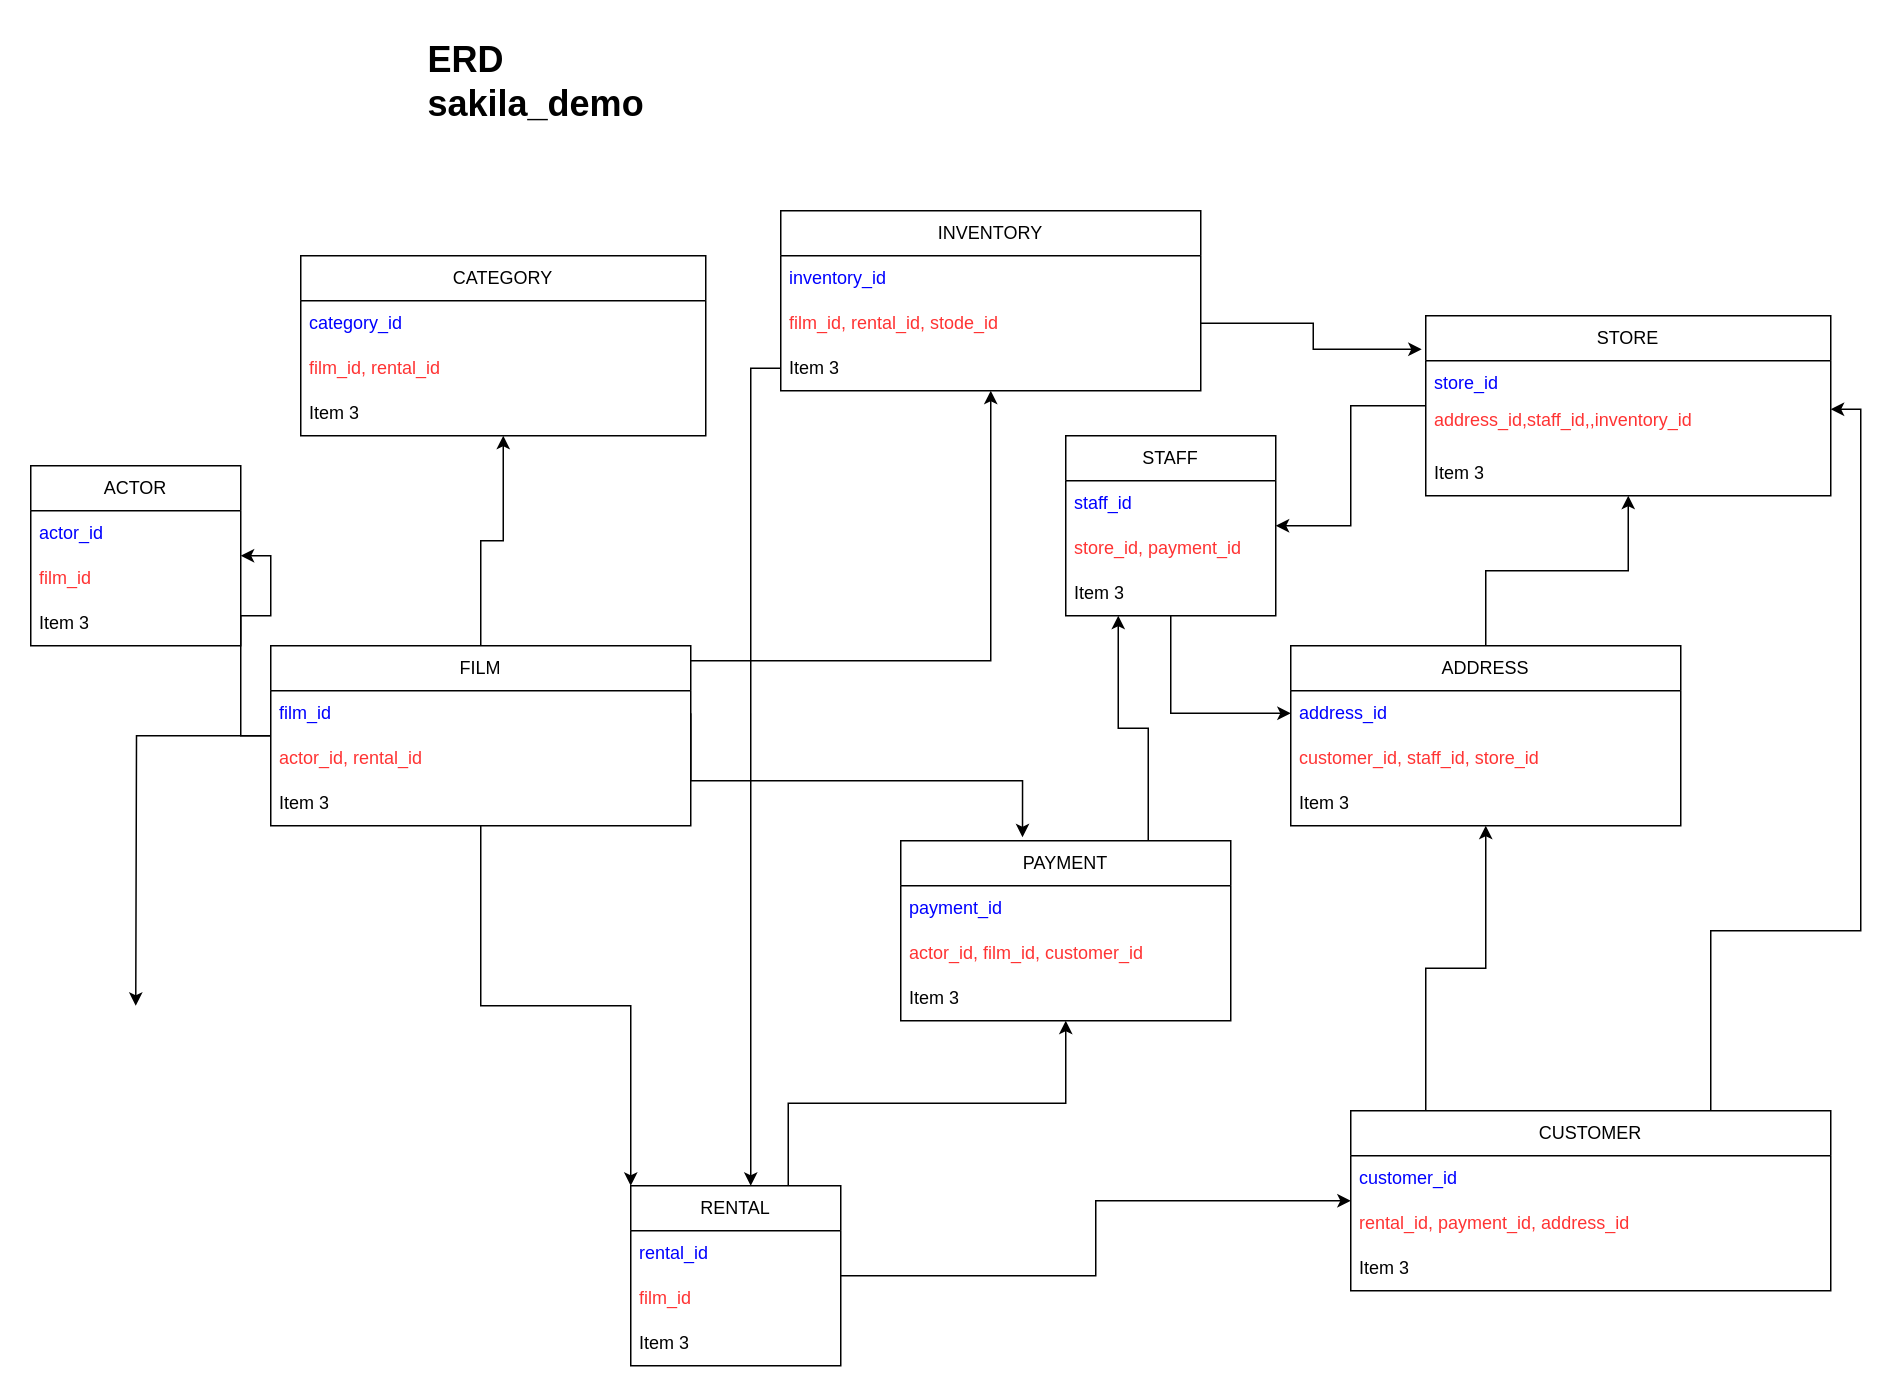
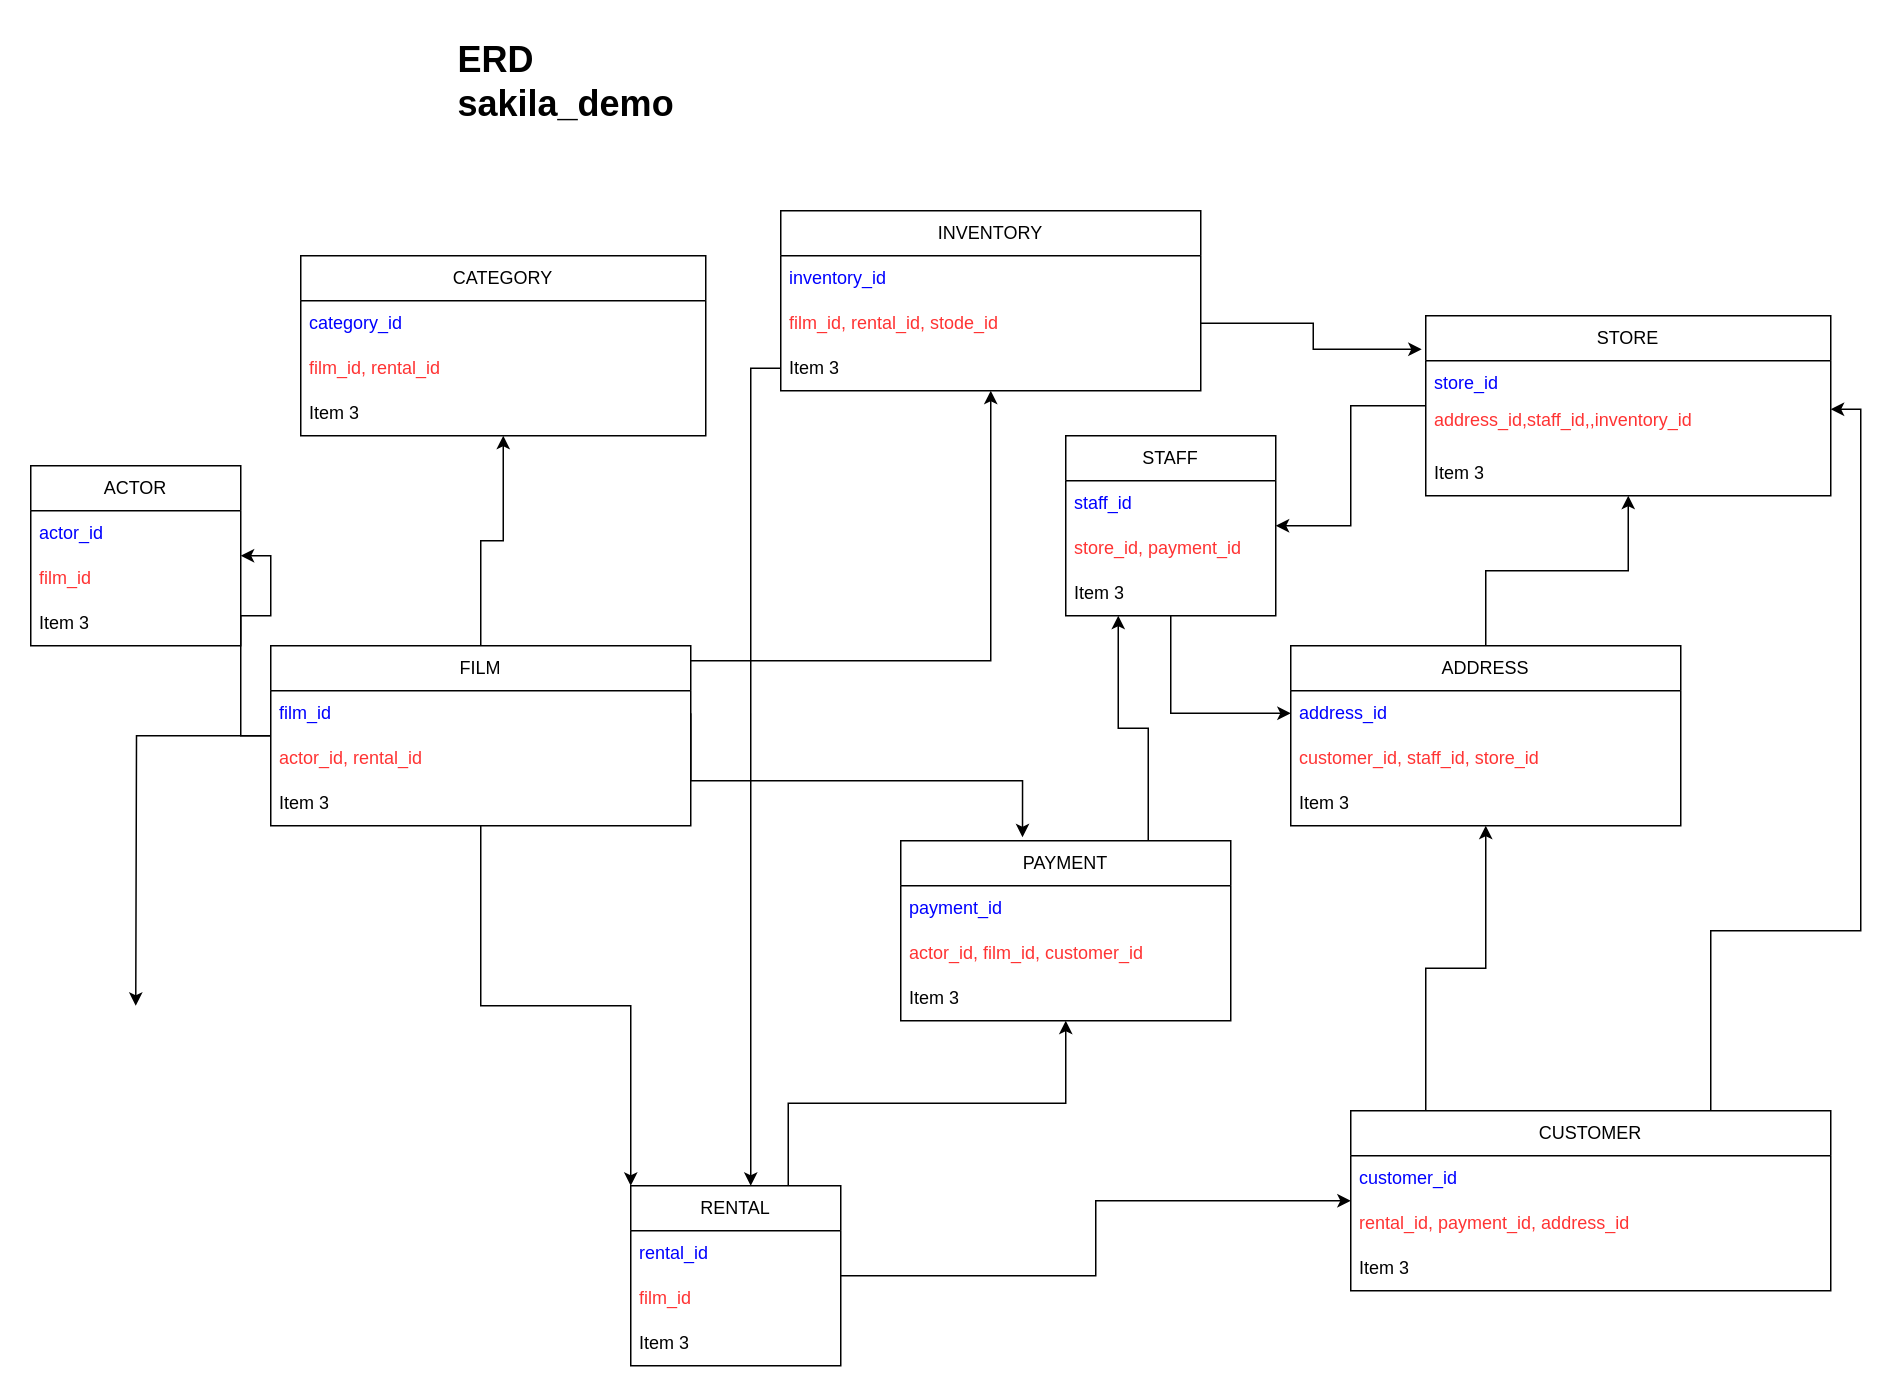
- <mxCell id="32" value="&lt;h1&gt;ERD sakila_demo&lt;/h1&gt;" style="text;html=1;strokeColor=none;fillColor=none;spacing=5;spacingTop=-20;whiteSpace=wrap;overflow=hidden;rounded=0;fontColor=#000000;" vertex="1" parent="1"><mxGeometry y="20" width="190" height="120" as="geometry" x="280" /></mxCell>
+ <mxCell id="32" value="&lt;h1&gt;ERD sakila_demo&lt;/h1&gt;" style="text;html=1;strokeColor=none;fillColor=none;spacing=5;spacingTop=-20;whiteSpace=wrap;overflow=hidden;rounded=0;fontColor=#000000;" vertex="1" parent="1"><mxGeometry x="300" y="20" width="190" height="120" as="geometry" /></mxCell>
